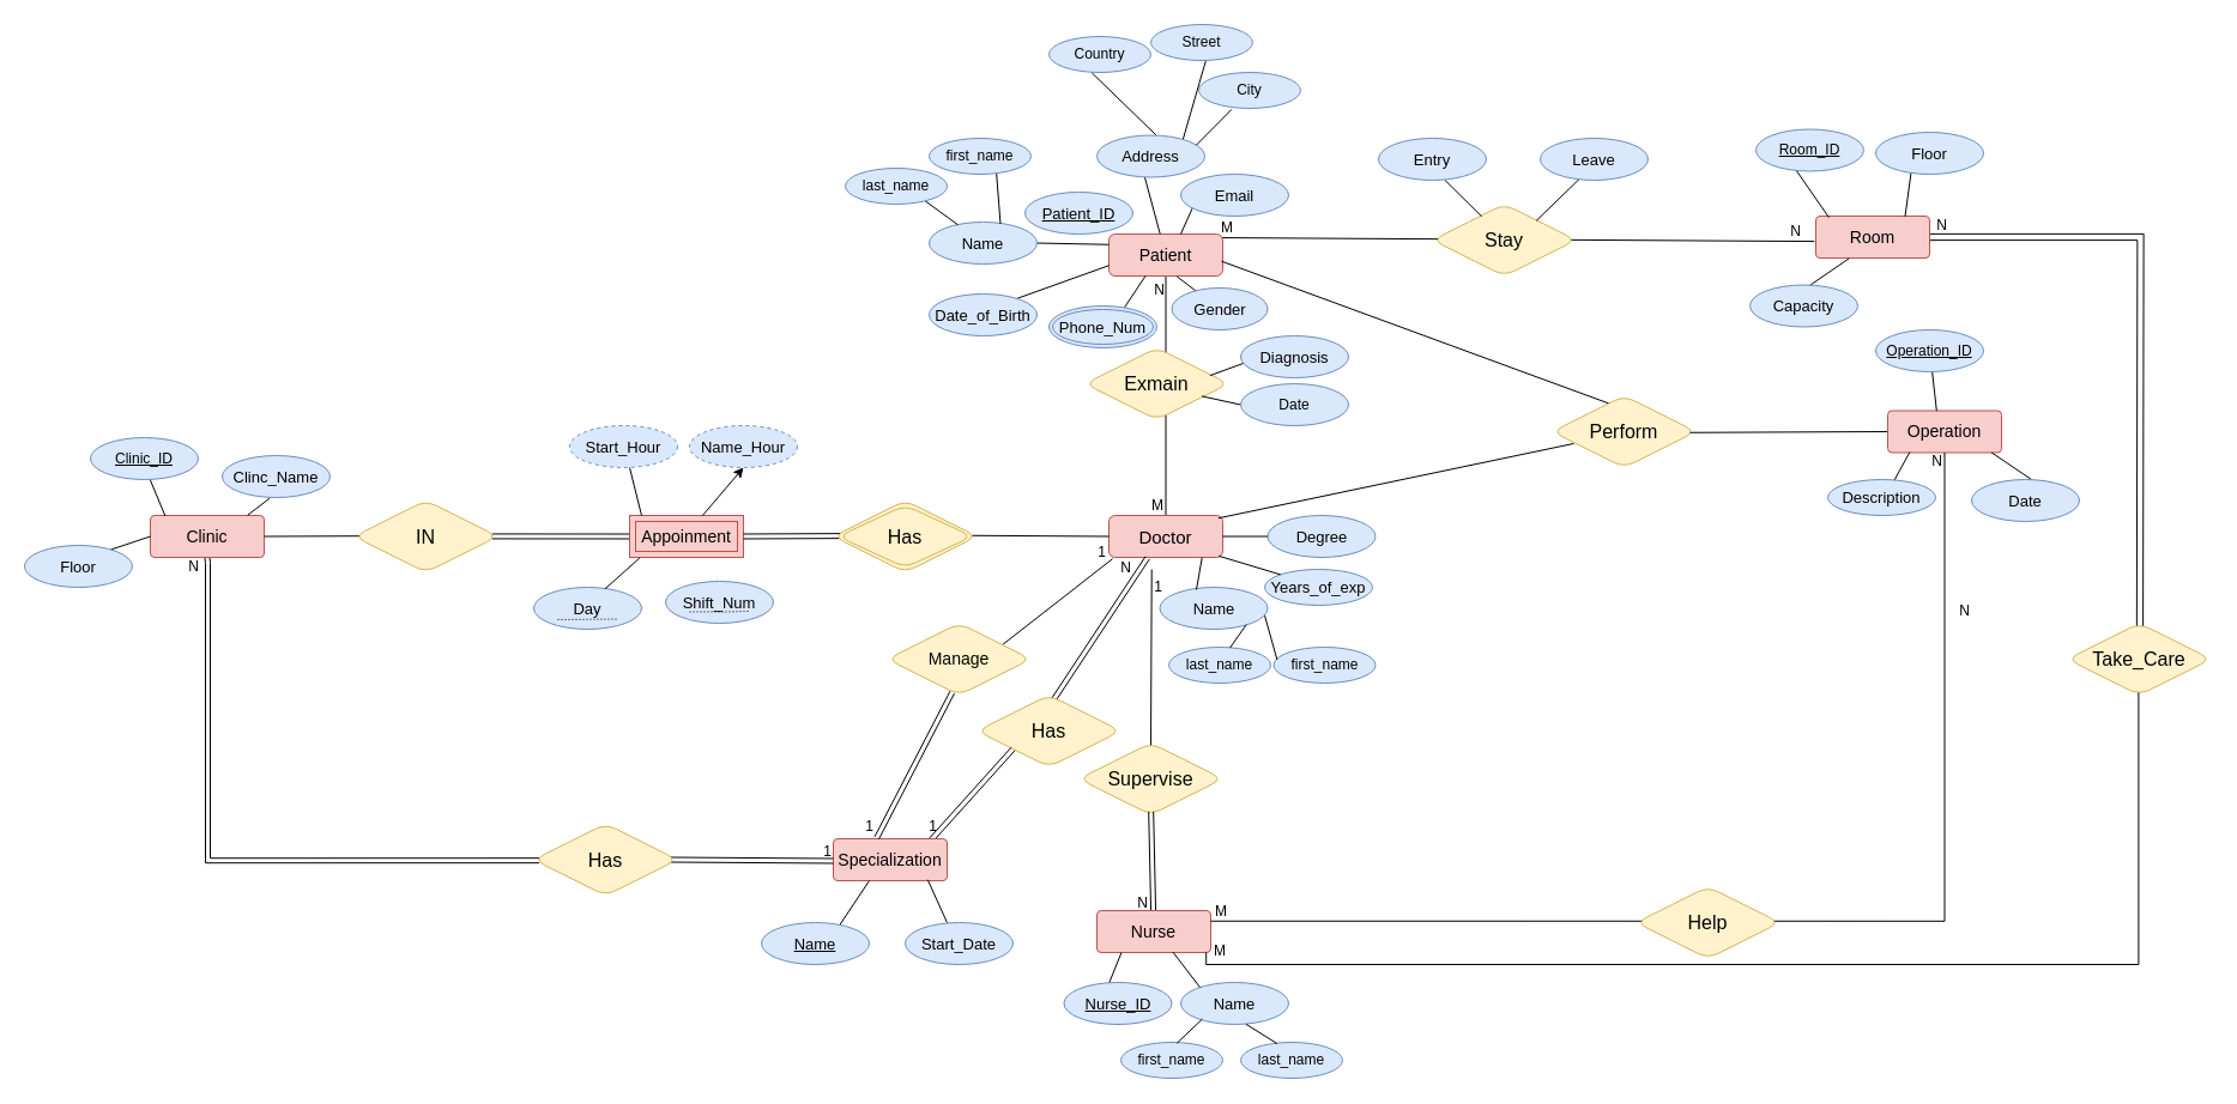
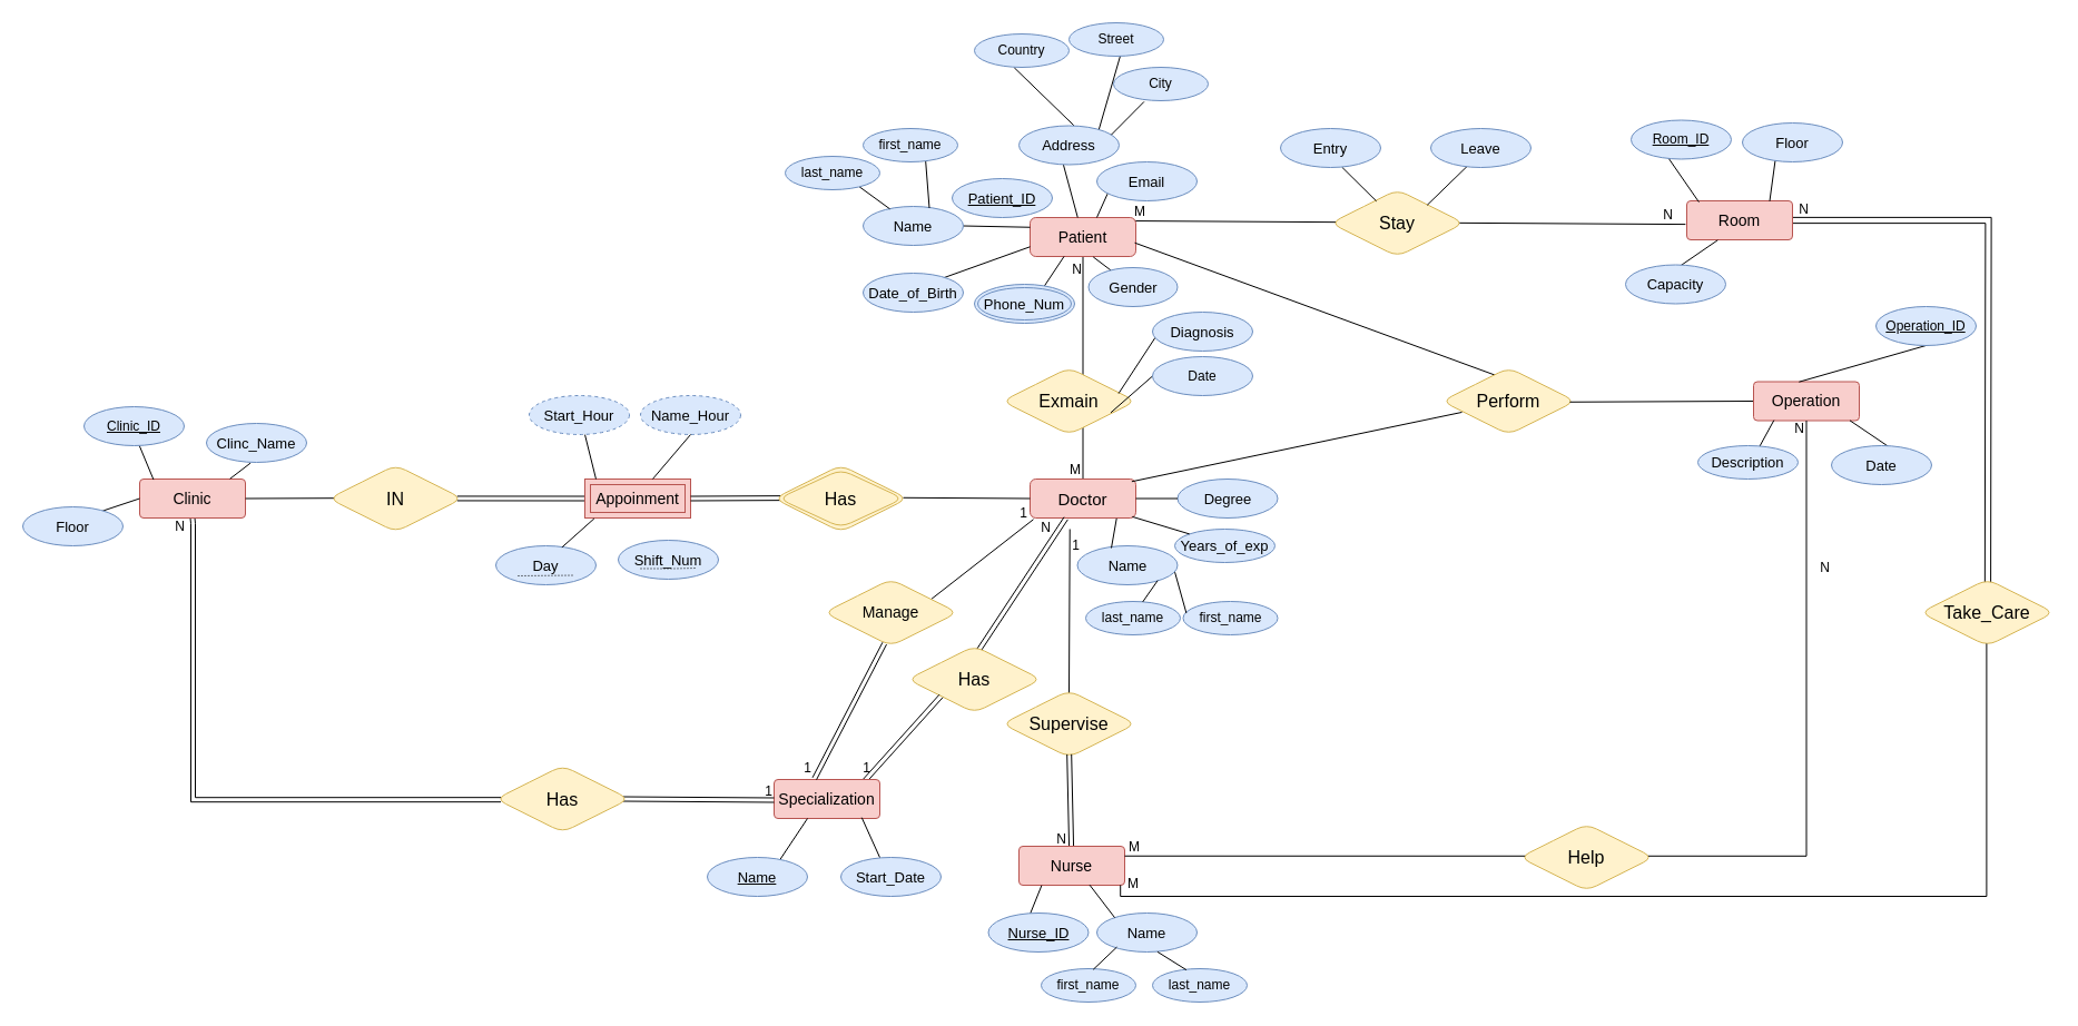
- <mxCell id="66" value="Operation_ID" style="ellipse;whiteSpace=wrap;html=1;align=center;fontStyle=4;rounded=1;strokeColor=#6c8ebf;verticalAlign=middle;fontFamily=Helvetica;fontSize=12;fillColor=#dae8fc;" parent="1" vertex="1"><mxGeometry x="1565" y="275" width="90" height="35" as="geometry" /></mxCell>
+ <mxCell id="66" value="Operation_ID" style="ellipse;whiteSpace=wrap;html=1;align=center;fontStyle=4;rounded=1;strokeColor=#6c8ebf;verticalAlign=middle;fontFamily=Helvetica;fontSize=12;fillColor=#dae8fc;" parent="1" vertex="1"><mxGeometry x="1685" y="275" width="90" height="35" as="geometry" /></mxCell>
- <mxCell id="20" value="Exmain" style="shape=rhombus;perimeter=rhombusPerimeter;whiteSpace=wrap;html=1;align=center;rounded=1;fillColor=#fff2cc;strokeColor=#d6b656;fontSize=16;" parent="1" vertex="1"><mxGeometry x="905" y="290" width="120" height="60" as="geometry" /></mxCell>
+ <mxCell id="20" value="Exmain" style="shape=rhombus;perimeter=rhombusPerimeter;whiteSpace=wrap;html=1;align=center;rounded=1;fillColor=#fff2cc;strokeColor=#d6b656;fontSize=16;" parent="1" vertex="1"><mxGeometry x="900" y="330" width="120" height="60" as="geometry" /></mxCell>
- <mxCell id="125" value="" style="endArrow=classic;html=1;rounded=0;exitX=0.641;exitY=0.001;exitDx=0;exitDy=0;entryX=0.5;entryY=1;entryDx=0;entryDy=0;exitPerimeter=0;" parent="1" source="121" target="124" edge="1"><mxGeometry width="50" height="50" relative="1" as="geometry"><mxPoint x="596.25" y="437.5" as="sourcePoint" /><mxPoint x="575" y="397.5" as="targetPoint" /></mxGeometry></mxCell>
+ <mxCell id="125" value="" style="endArrow=none;html=1;rounded=0;exitX=0.641;exitY=0.001;exitDx=0;exitDy=0;entryX=0.5;entryY=1;entryDx=0;entryDy=0;exitPerimeter=0;" parent="1" source="121" target="124" edge="1"><mxGeometry width="50" height="50" relative="1" as="geometry"><mxPoint x="596.25" y="437.5" as="sourcePoint" /><mxPoint x="575" y="397.5" as="targetPoint" /></mxGeometry></mxCell>
